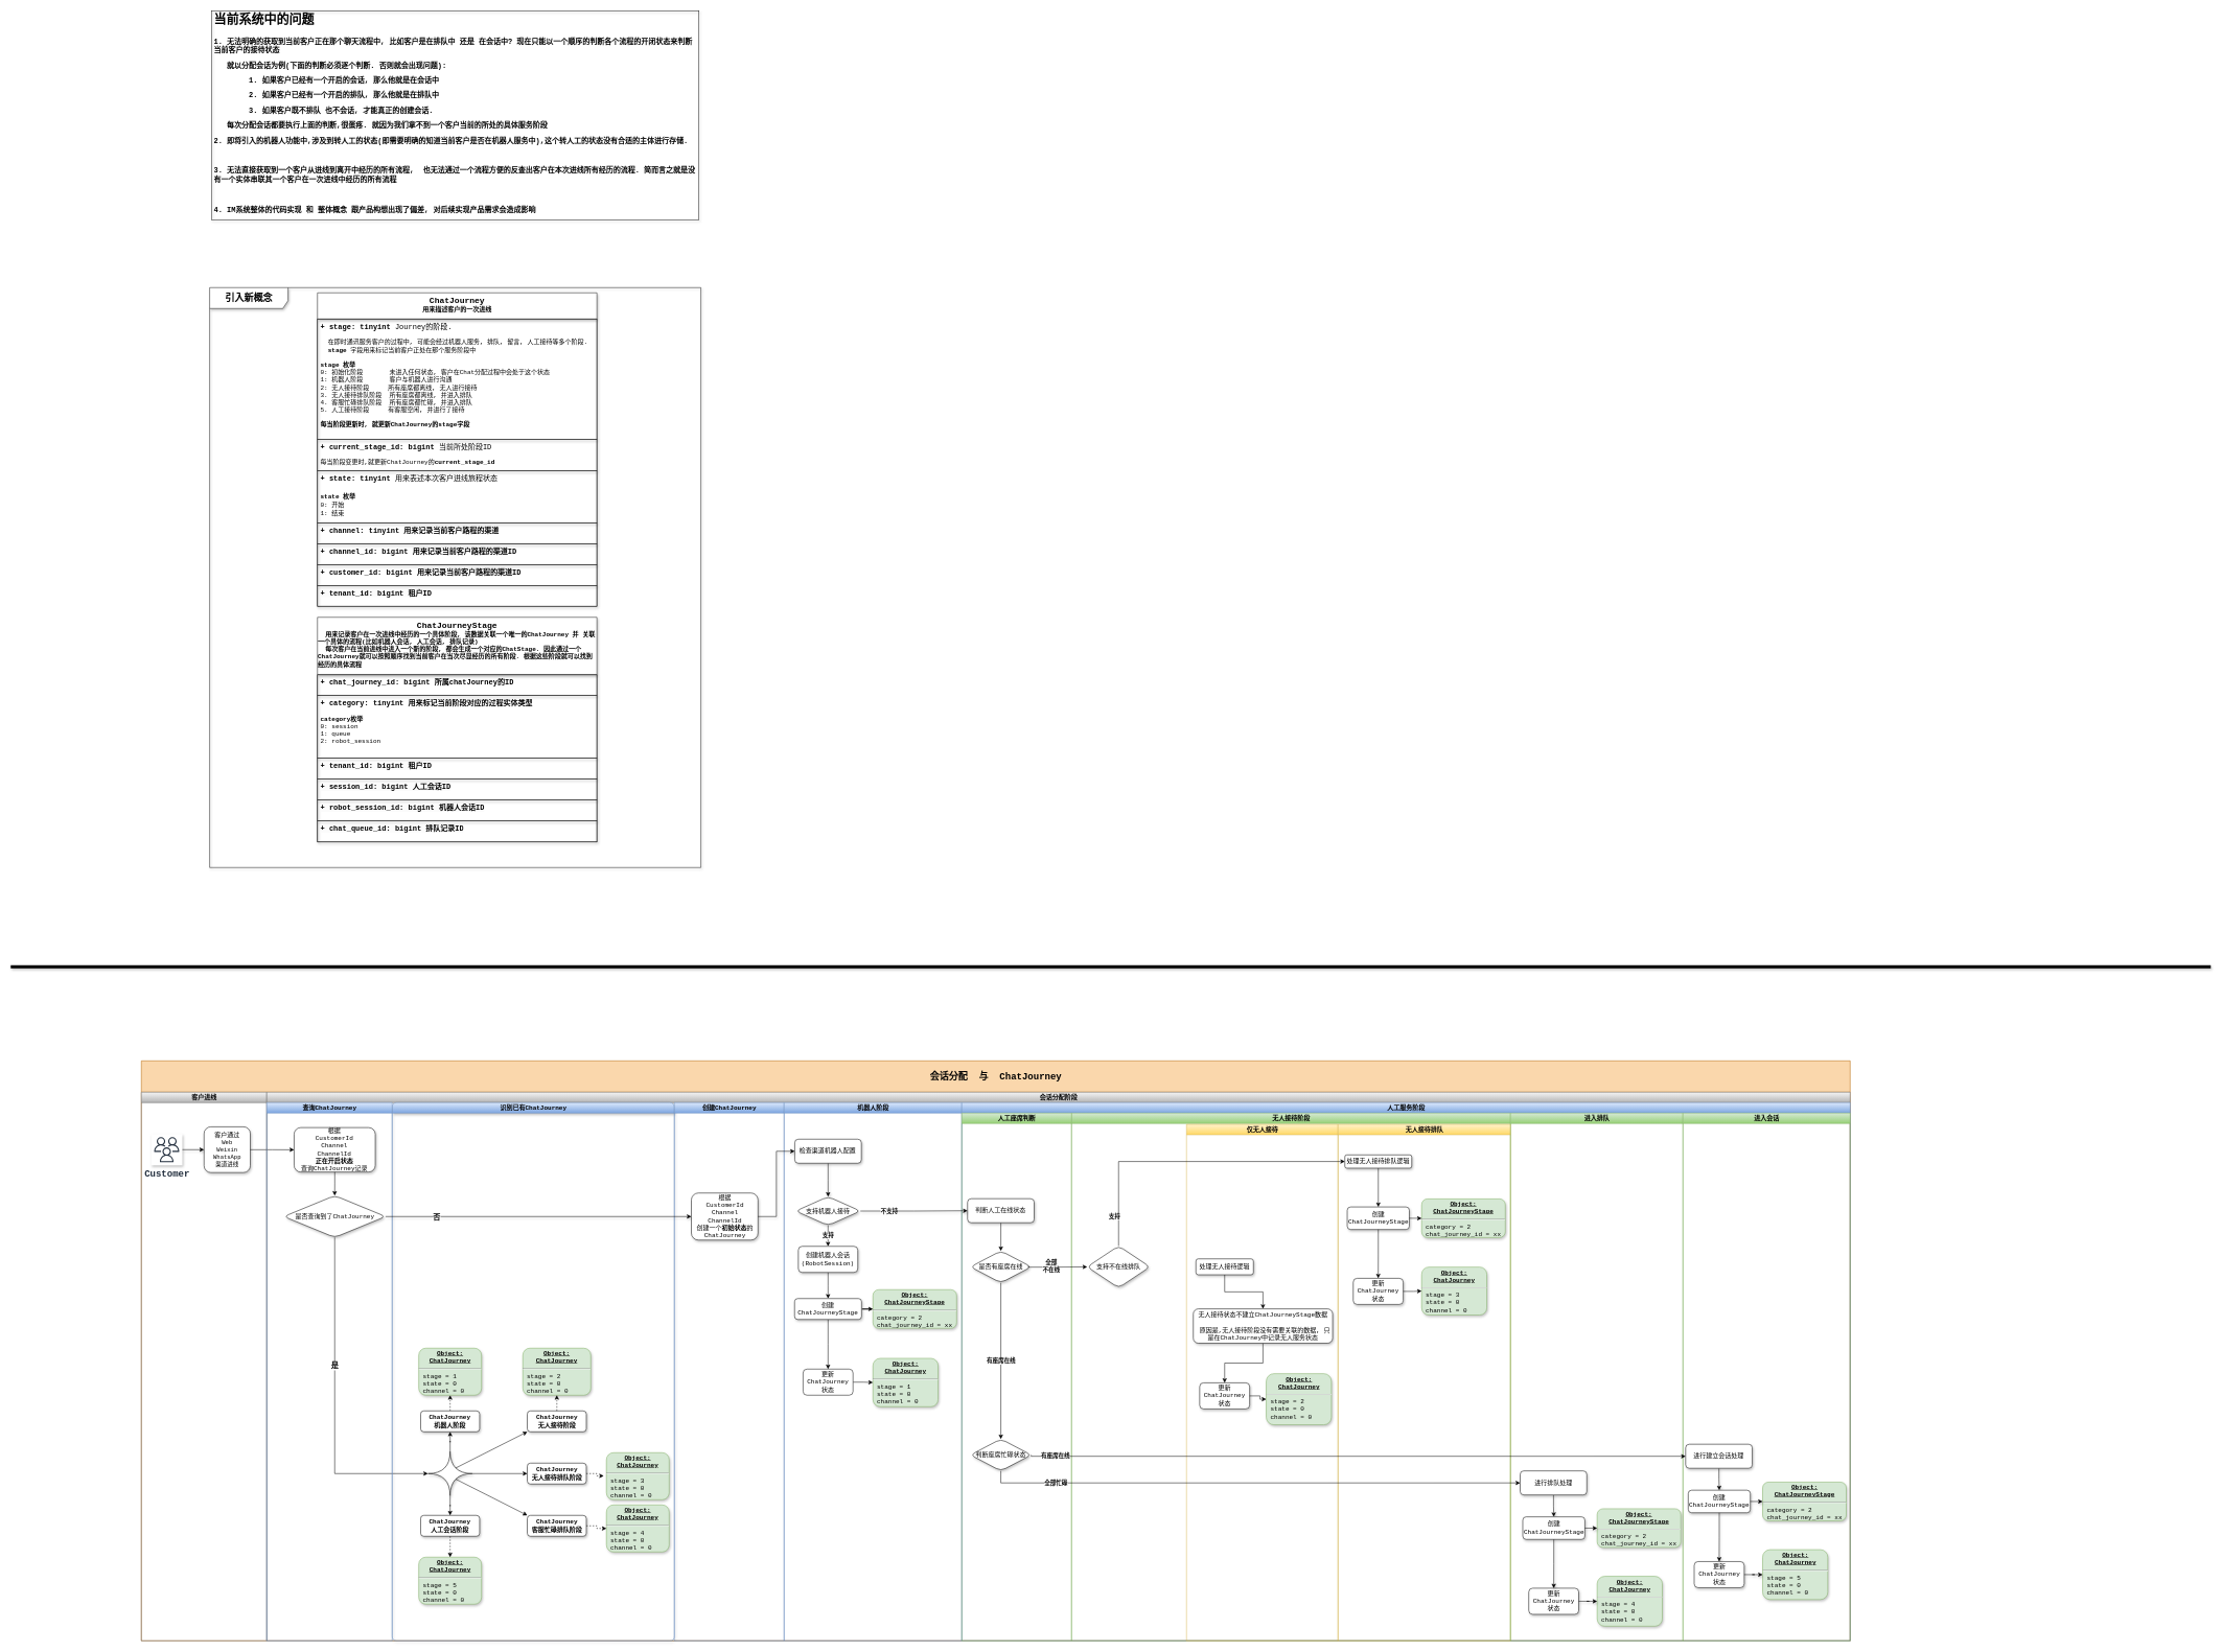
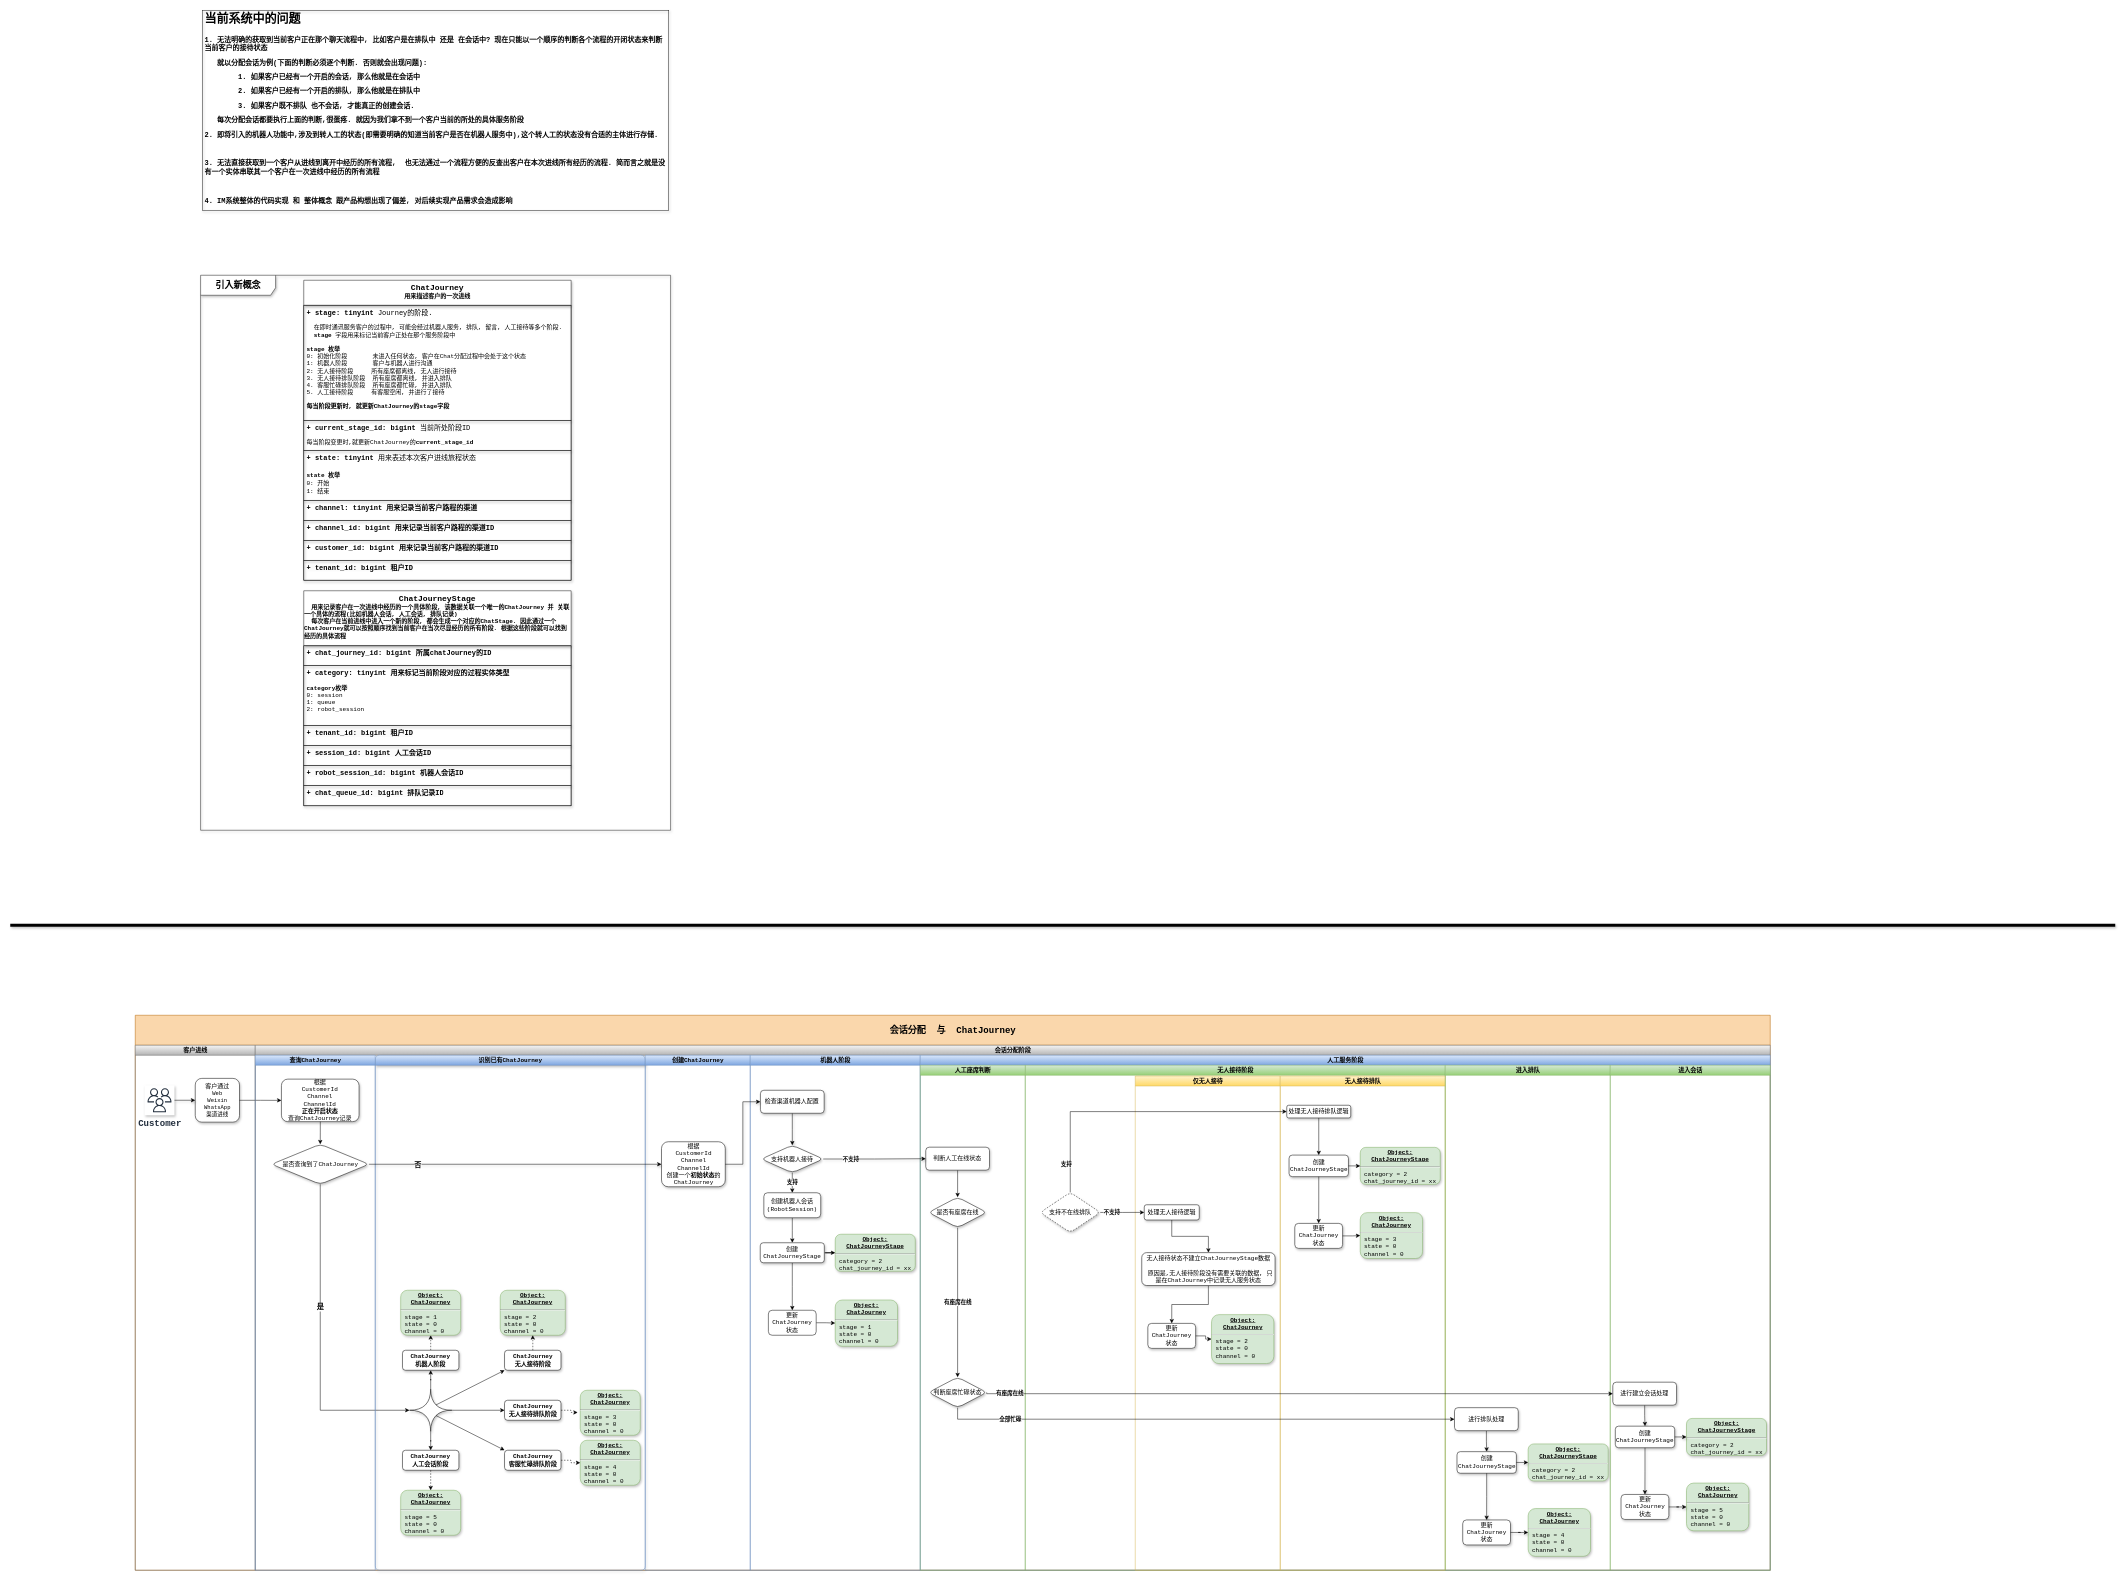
- <mxCell id="97" value="支持不在线排队" style="rhombus;whiteSpace=wrap;html=1;rounded=1;shadow=1;fontFamily=Courier New;" vertex="1" parent="75"><mxGeometry x="30" y="254.37" width="120" height="80" as="geometry" /></mxCell>
+ <mxCell id="97" value="支持不在线排队" style="rhombus;whiteSpace=wrap;html=1;rounded=1;shadow=1;fontFamily=Courier New;dashed=1;" vertex="1" parent="75"><mxGeometry x="30" y="254.37" width="120" height="80" as="geometry" /></mxCell>
+ <mxCell id="94" value="&lt;b&gt;不支持&lt;/b&gt;" style="edgeStyle=orthogonalEdgeStyle;rounded=0;orthogonalLoop=1;jettySize=auto;html=1;entryX=0;entryY=0.5;entryDx=0;entryDy=0;exitX=1;exitY=0.5;exitDx=0;exitDy=0;fontFamily=Courier New;" edge="1" parent="75" source="97" target="78"><mxGeometry x="-0.475" relative="1" as="geometry"><mxPoint x="240" y="294.87" as="targetPoint" /><mxPoint y="1" as="offset" /></mxGeometry></mxCell>
- <mxCell id="104" value="&lt;b&gt;全部&lt;br&gt;不在线&lt;/b&gt;" style="edgeStyle=orthogonalEdgeStyle;rounded=0;orthogonalLoop=1;jettySize=auto;html=1;entryX=0;entryY=0.5;entryDx=0;entryDy=0;exitX=0.954;exitY=0.47;exitDx=0;exitDy=0;exitPerimeter=0;fontFamily=Courier New;" edge="1" parent="74" source="102" target="97"><mxGeometry x="-0.204" y="1" relative="1" as="geometry"><mxPoint x="250" y="314.37" as="targetPoint" /><Array as="points"><mxPoint x="128" y="314.87" /><mxPoint x="170" y="314.87" /><mxPoint x="170" y="313.87" /></Array><mxPoint as="offset" /></mxGeometry></mxCell>
